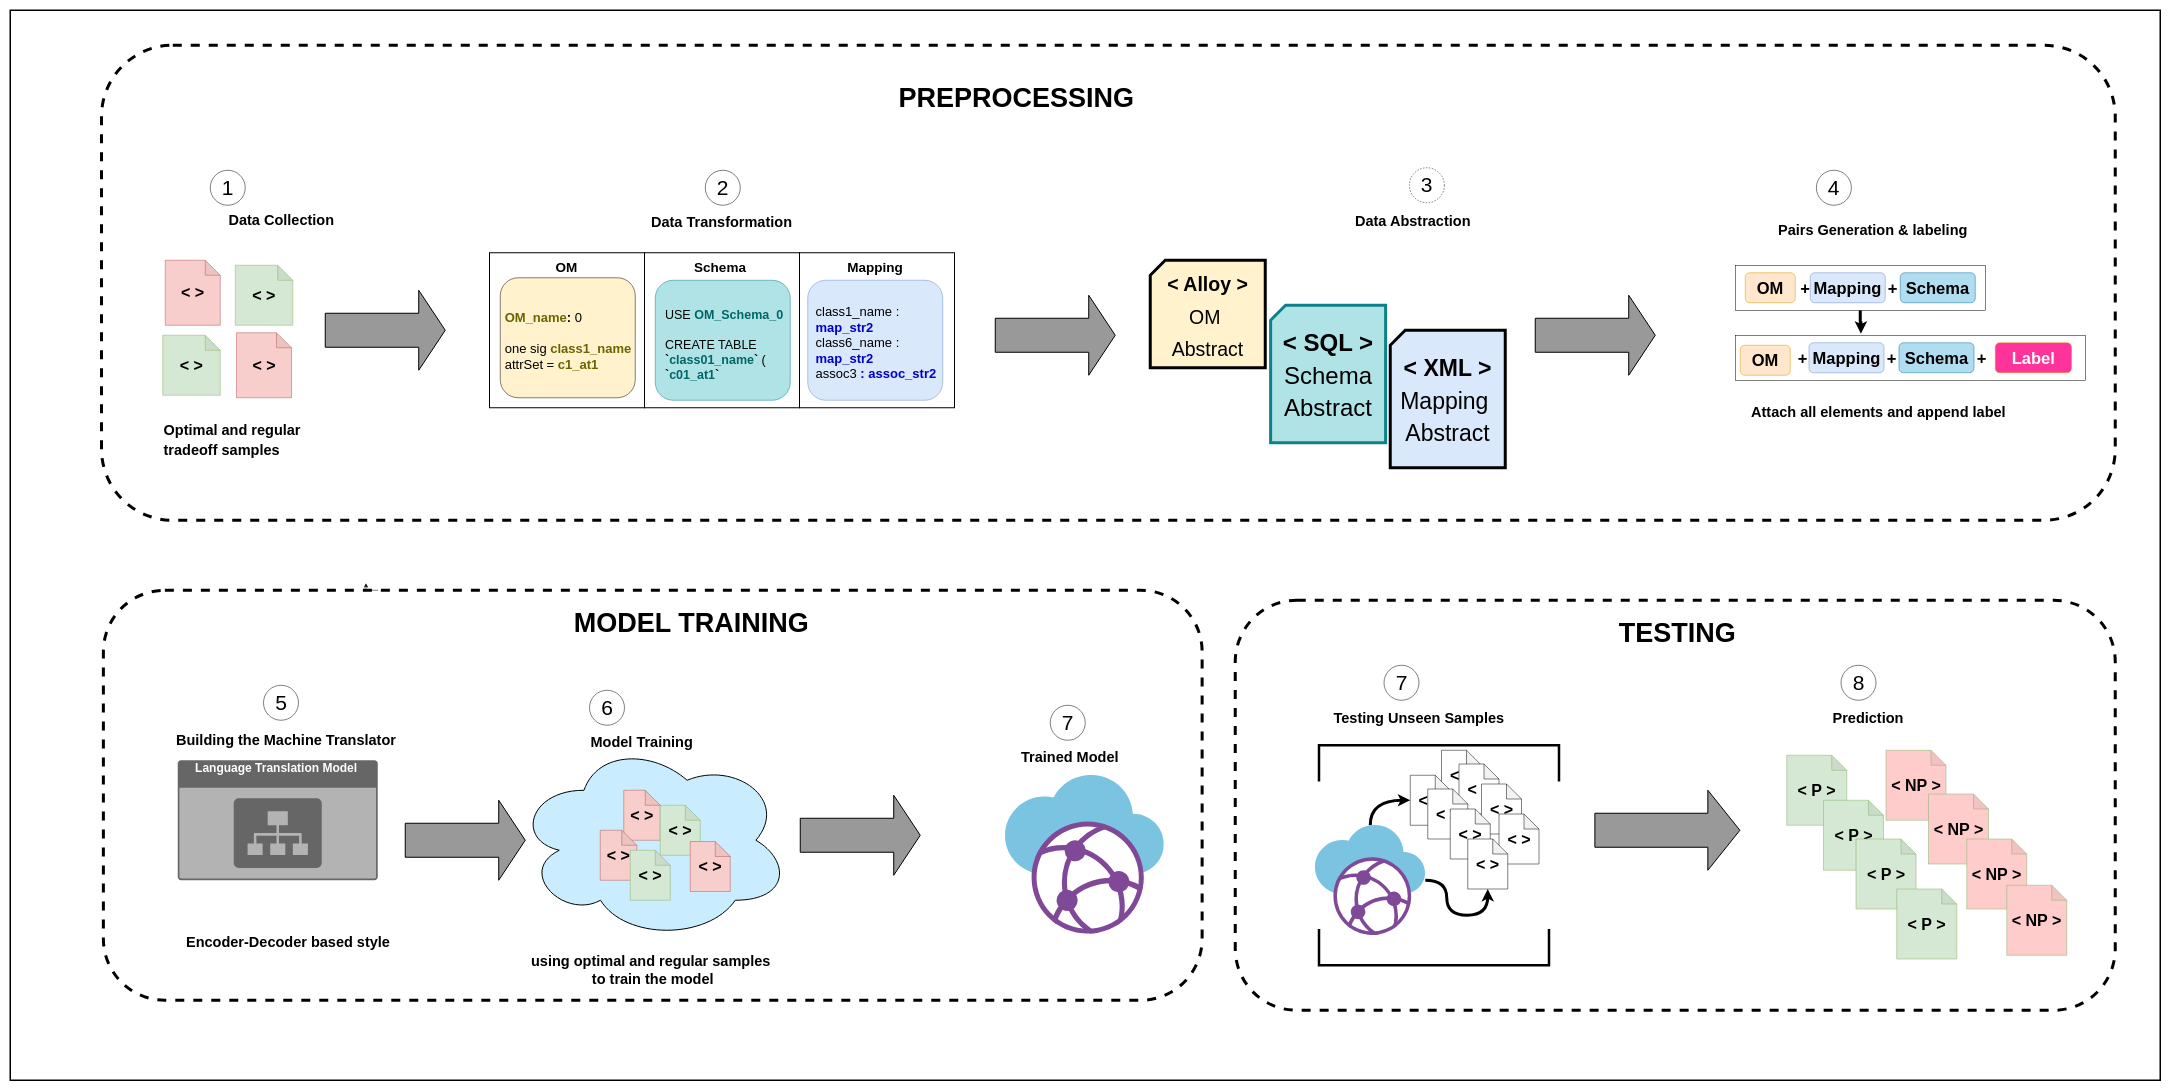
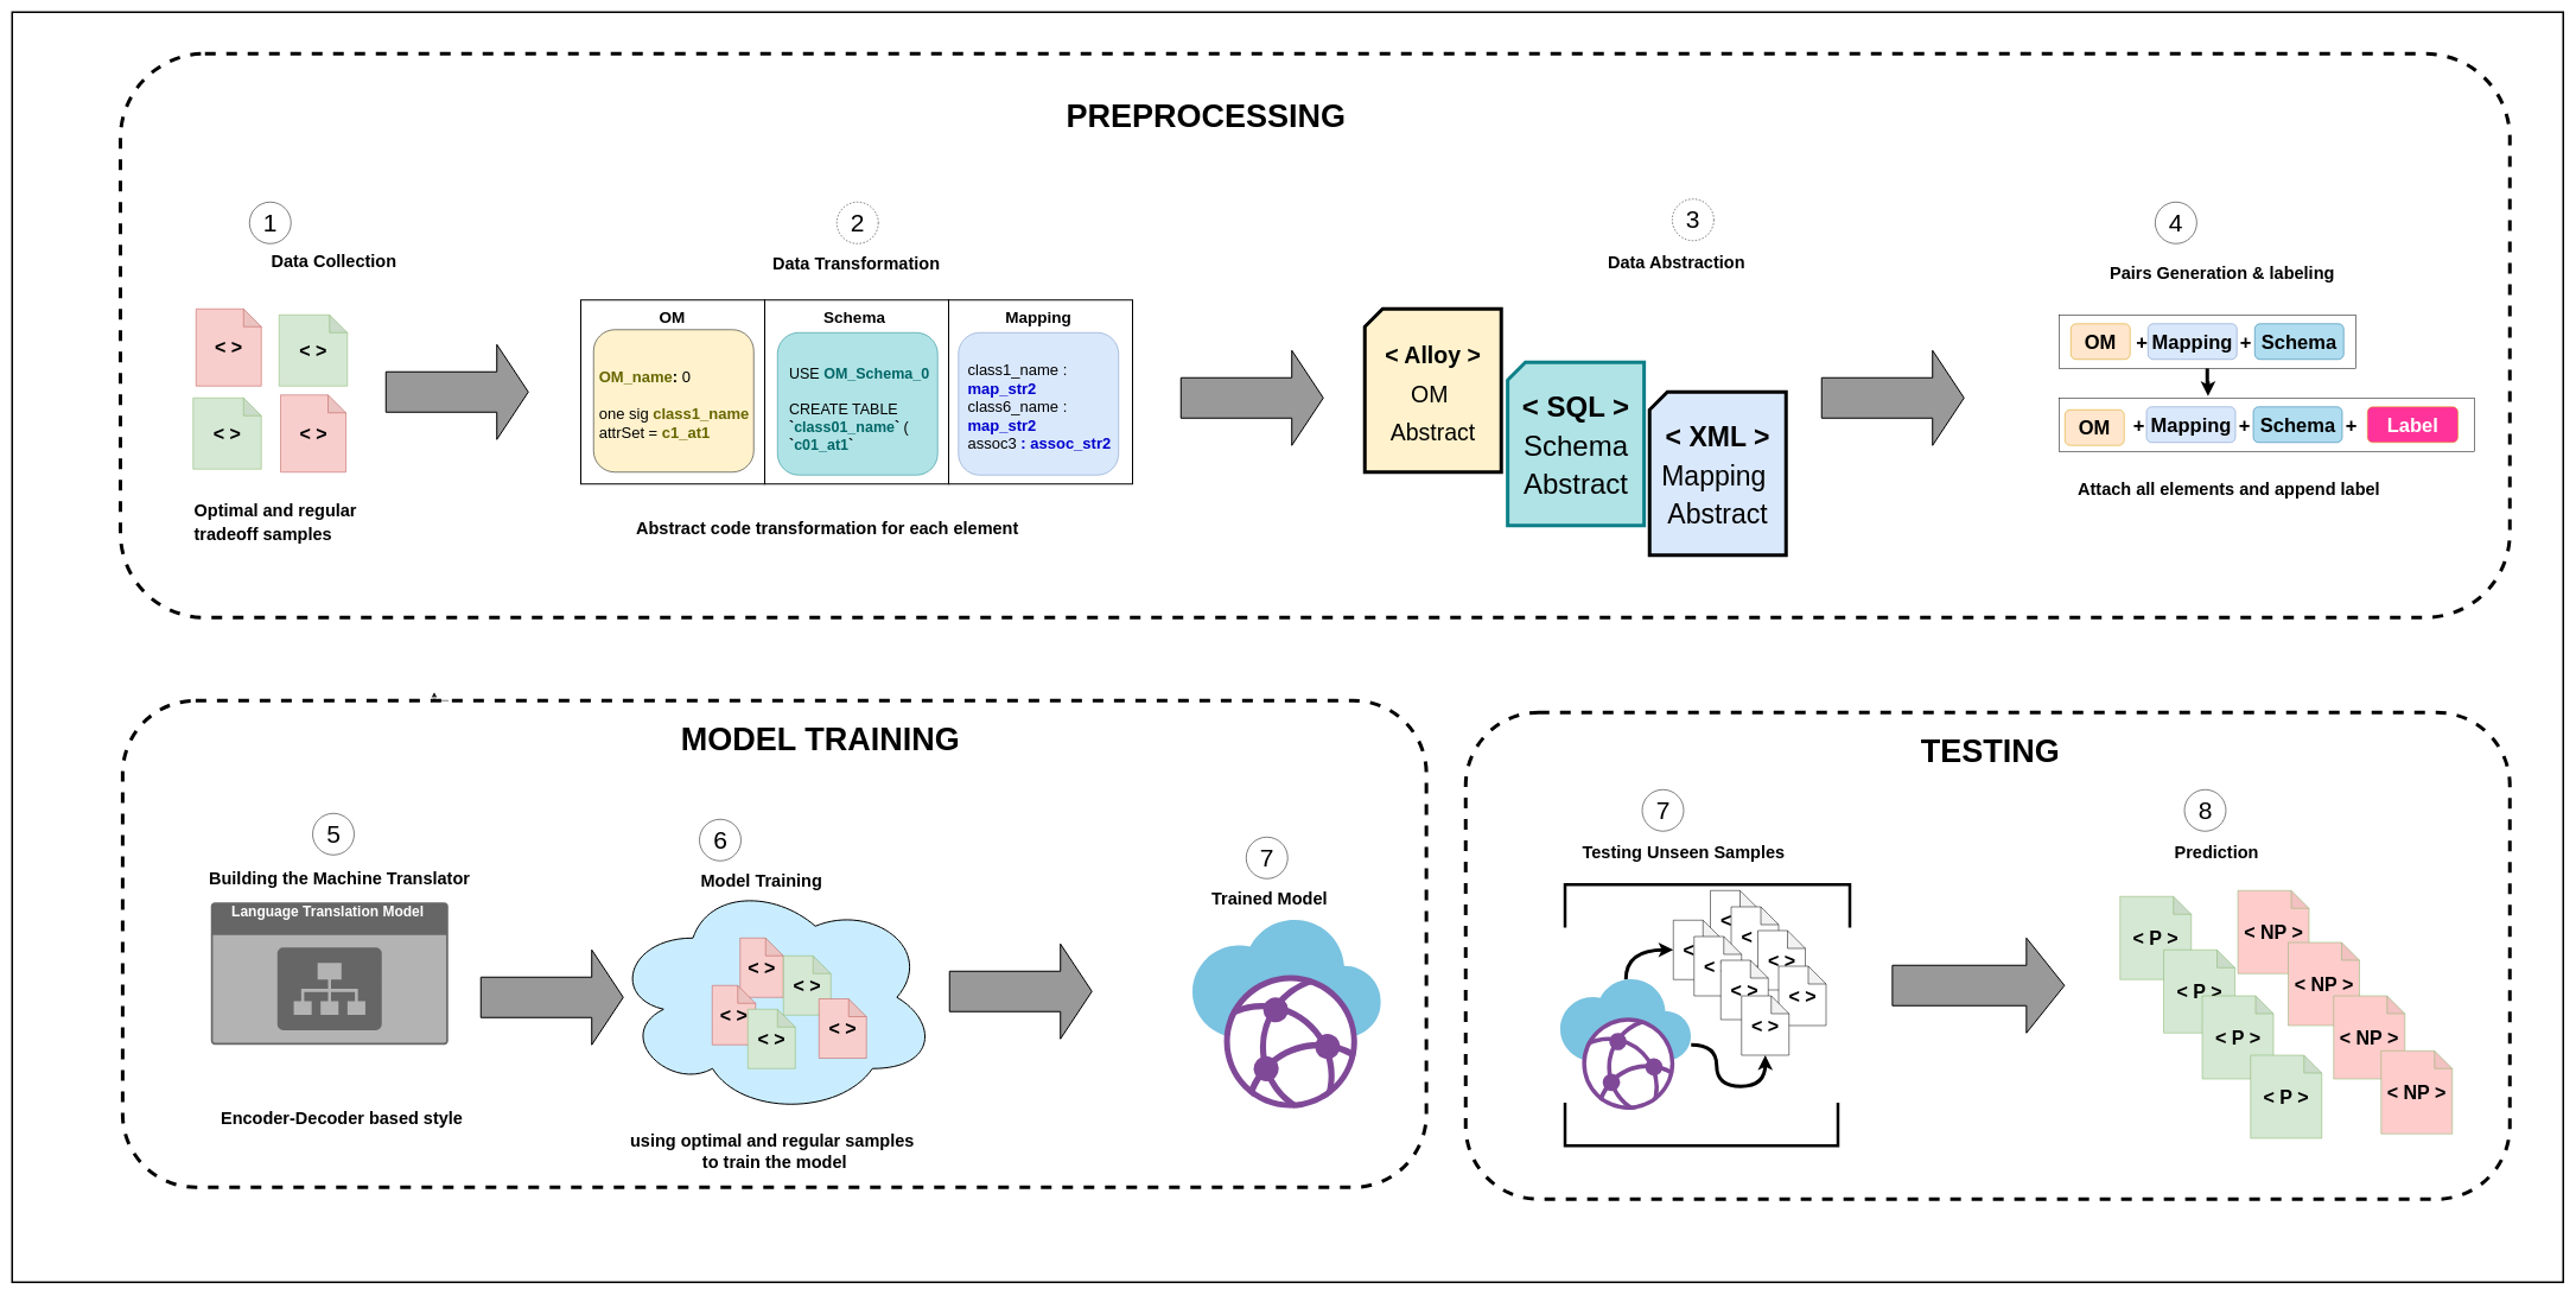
- <mxCell id="24" value="&lt;font style=&quot;font-size: 42px;&quot;&gt;2&lt;/font&gt;" style="ellipse;whiteSpace=wrap;html=1;aspect=fixed;fontSize=32;" parent="1" vertex="1"><mxGeometry x="1410" y="340" width="70" height="70" as="geometry" /></mxCell>
+ <mxCell id="24" value="&lt;font style=&quot;font-size: 42px;&quot;&gt;2&lt;/font&gt;" style="ellipse;whiteSpace=wrap;html=1;aspect=fixed;fontSize=32;dashed=1;" parent="1" vertex="1"><mxGeometry x="1410" y="340" width="70" height="70" as="geometry" /></mxCell>
- <mxCell id="94" value="&lt;font style=&quot;font-size: 39px;&quot;&gt;&lt;b&gt;&amp;lt; Alloy &amp;gt;&lt;br&gt;&lt;/b&gt;OM&amp;nbsp;&lt;br&gt;Abstract&lt;/font&gt;" style="shape=card;whiteSpace=wrap;html=1;strokeWidth=6;fontSize=54;fillColor=#fff2cc;strokeColor=#000000;" parent="1" vertex="1"><mxGeometry x="2300" y="520" width="230" height="215" as="geometry" /></mxCell>
+ <mxCell id="94" value="&lt;font style=&quot;font-size: 39px;&quot;&gt;&lt;b&gt;&amp;lt; Alloy &amp;gt;&lt;br&gt;&lt;/b&gt;OM&amp;nbsp;&lt;br&gt;Abstract&lt;/font&gt;" style="shape=card;whiteSpace=wrap;html=1;strokeWidth=6;fontSize=54;fillColor=#fff2cc;strokeColor=#000000;" parent="1" vertex="1"><mxGeometry x="2300" y="520" width="230" height="275" as="geometry" /></mxCell>
+ <mxCell id="88" value="&lt;font size=&quot;1&quot; style=&quot;&quot;&gt;&lt;b style=&quot;font-size: 29px;&quot;&gt;Abstract code transformation for each element&lt;/b&gt;&lt;/font&gt;" style="text;html=1;strokeColor=none;fillColor=none;align=left;verticalAlign=middle;whiteSpace=wrap;rounded=0;fontSize=32;" parent="1" vertex="1"><mxGeometry x="1070" y="880" width="650" height="15" as="geometry" /></mxCell>
